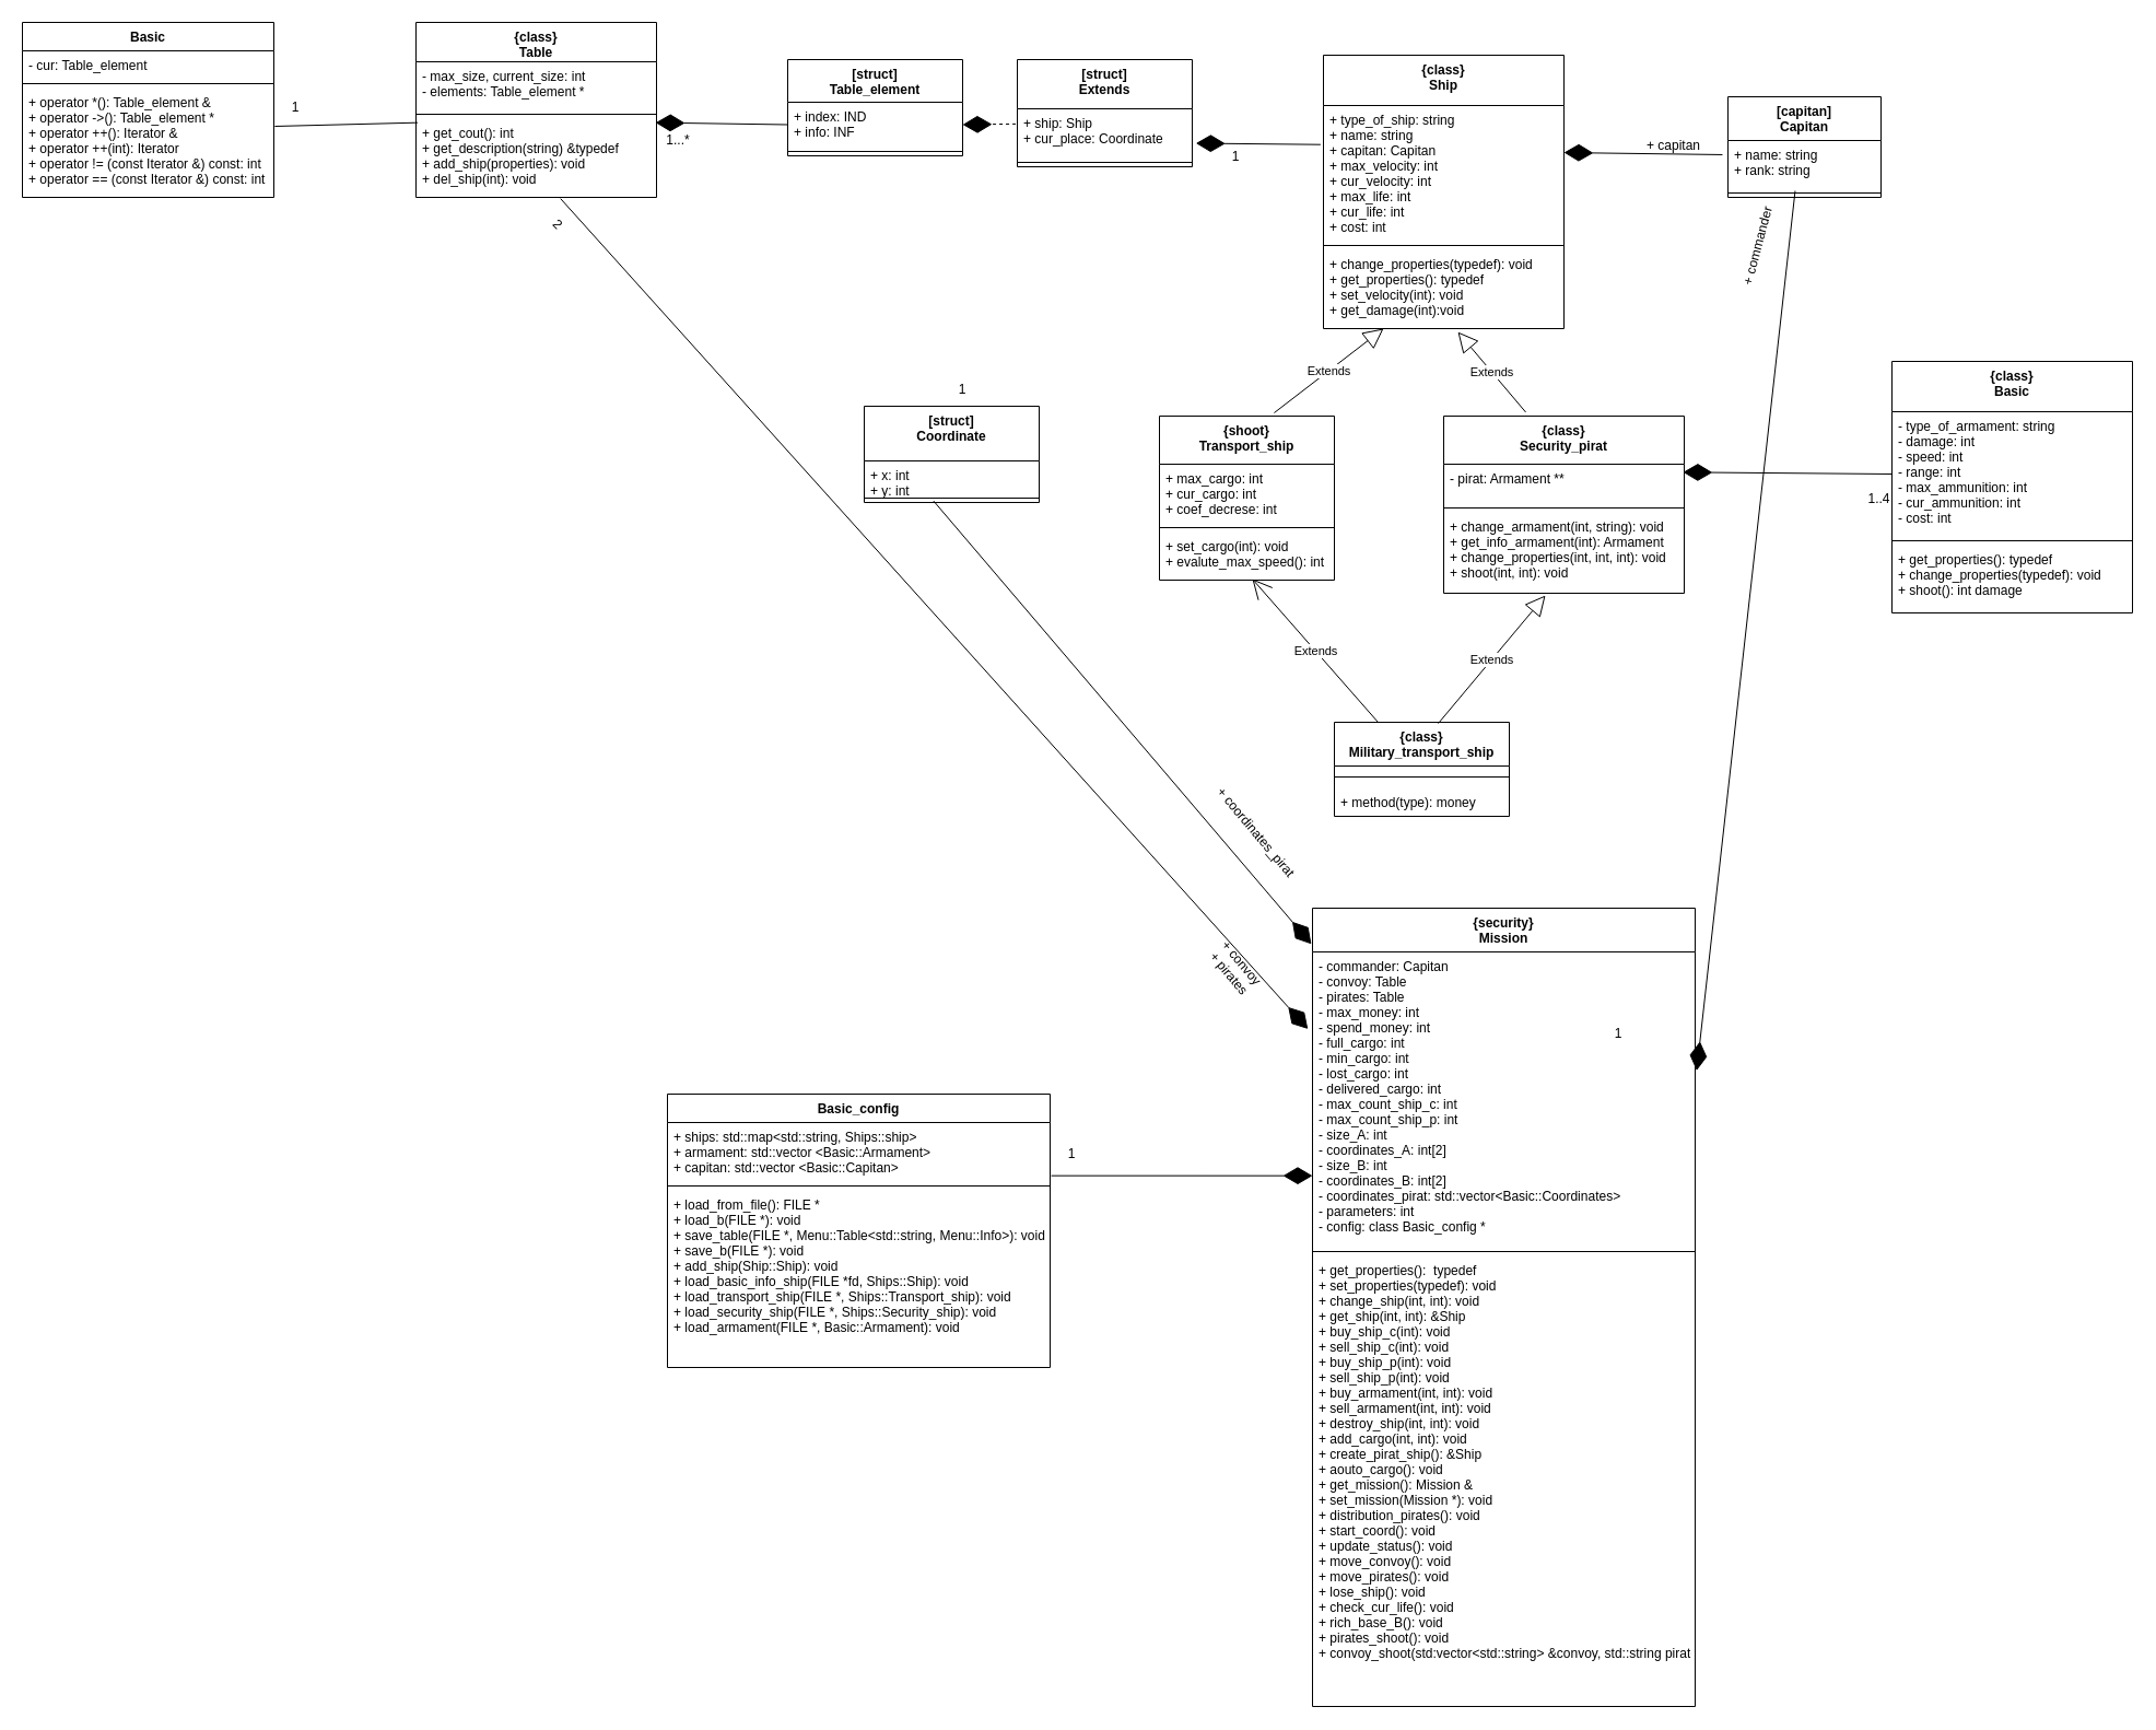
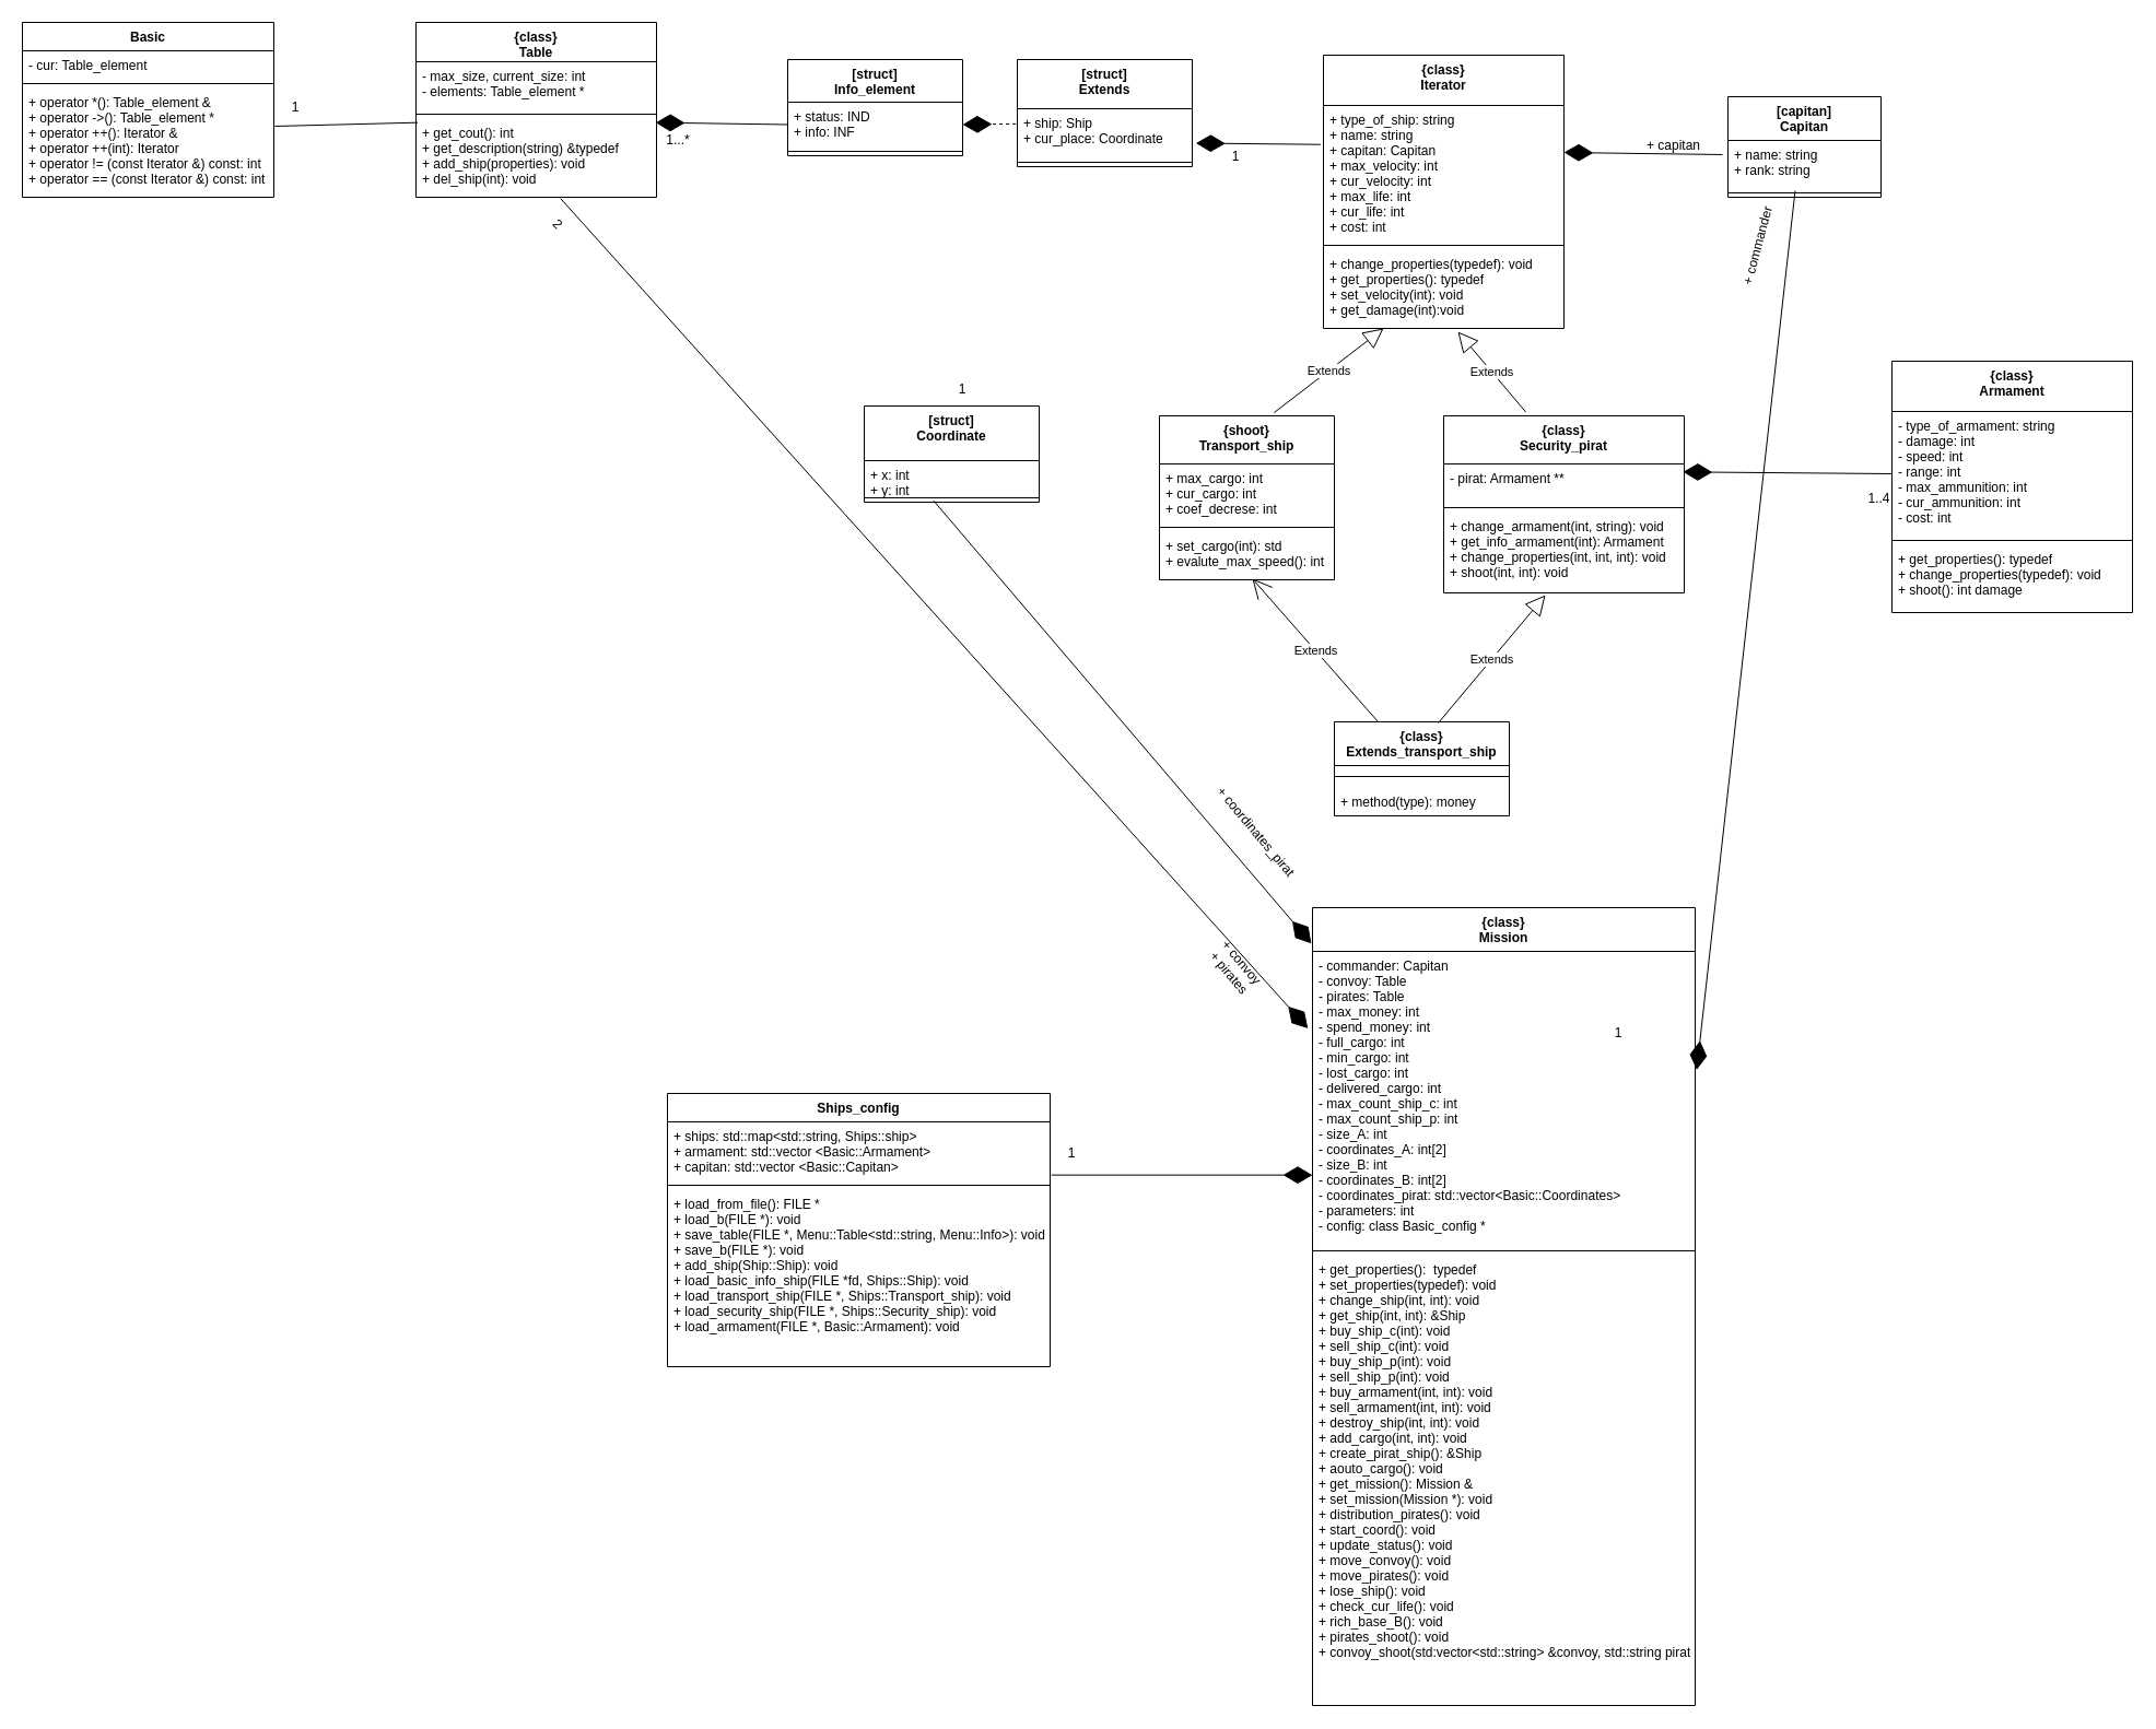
- <mxCell id="2" value="{class}&#10;Ship" style="swimlane;fontStyle=1;align=center;verticalAlign=top;childLayout=stackLayout;horizontal=1;startSize=46;horizontalStack=0;resizeParent=1;resizeParentMax=0;resizeLast=0;collapsible=1;marginBottom=0;strokeWidth=1;" parent="1" vertex="1"><mxGeometry x="1210" y="50" width="220" height="250" as="geometry" /></mxCell>
+ <mxCell id="2" value="{class}&#10;Iterator" style="swimlane;fontStyle=1;align=center;verticalAlign=top;childLayout=stackLayout;horizontal=1;startSize=46;horizontalStack=0;resizeParent=1;resizeParentMax=0;resizeLast=0;collapsible=1;marginBottom=0;strokeWidth=1;" parent="1" vertex="1"><mxGeometry x="1210" y="50" width="220" height="250" as="geometry" /></mxCell>
- <mxCell id="50" value="[struct]&#10;Table_element" style="swimlane;fontStyle=1;align=center;verticalAlign=top;childLayout=stackLayout;horizontal=1;startSize=39;horizontalStack=0;resizeParent=1;resizeParentMax=0;resizeLast=0;collapsible=1;marginBottom=0;" parent="1" vertex="1"><mxGeometry x="720" y="54" width="160" height="88" as="geometry" /></mxCell>
+ <mxCell id="50" value="[struct]&#10;Info_element" style="swimlane;fontStyle=1;align=center;verticalAlign=top;childLayout=stackLayout;horizontal=1;startSize=39;horizontalStack=0;resizeParent=1;resizeParentMax=0;resizeLast=0;collapsible=1;marginBottom=0;" parent="1" vertex="1"><mxGeometry x="720" y="54" width="160" height="88" as="geometry" /></mxCell>
- <mxCell id="51" value="+ index: IND&#10;+ info: INF" style="text;strokeColor=none;fillColor=none;align=left;verticalAlign=top;spacingLeft=4;spacingRight=4;overflow=hidden;rotatable=0;points=[[0,0.5],[1,0.5]];portConstraint=eastwest;" parent="50" vertex="1"><mxGeometry y="39" width="160" height="41" as="geometry" /></mxCell>
+ <mxCell id="51" value="+ status: IND&#10;+ info: INF" style="text;strokeColor=none;fillColor=none;align=left;verticalAlign=top;spacingLeft=4;spacingRight=4;overflow=hidden;rotatable=0;points=[[0,0.5],[1,0.5]];portConstraint=eastwest;" parent="50" vertex="1"><mxGeometry y="39" width="160" height="41" as="geometry" /></mxCell>
- <mxCell id="10" value="{class}&#10;Basic" style="swimlane;fontStyle=1;align=center;verticalAlign=top;childLayout=stackLayout;horizontal=1;startSize=46;horizontalStack=0;resizeParent=1;resizeParentMax=0;resizeLast=0;collapsible=1;marginBottom=0;strokeWidth=1;" parent="1" vertex="1"><mxGeometry x="1730" y="330" width="220" height="230" as="geometry" /></mxCell>
+ <mxCell id="10" value="{class}&#10;Armament" style="swimlane;fontStyle=1;align=center;verticalAlign=top;childLayout=stackLayout;horizontal=1;startSize=46;horizontalStack=0;resizeParent=1;resizeParentMax=0;resizeLast=0;collapsible=1;marginBottom=0;strokeWidth=1;" parent="1" vertex="1"><mxGeometry x="1730" y="330" width="220" height="230" as="geometry" /></mxCell>
- <mxCell id="17" value="+ set_cargo(int): void&#10;+ evalute_max_speed(): int" style="text;strokeColor=none;fillColor=none;align=left;verticalAlign=top;spacingLeft=4;spacingRight=4;overflow=hidden;rotatable=0;points=[[0,0.5],[1,0.5]];portConstraint=eastwest;" parent="14" vertex="1"><mxGeometry y="106" width="160" height="44" as="geometry" /></mxCell>
+ <mxCell id="17" value="+ set_cargo(int): std&#10;+ evalute_max_speed(): int" style="text;strokeColor=none;fillColor=none;align=left;verticalAlign=top;spacingLeft=4;spacingRight=4;overflow=hidden;rotatable=0;points=[[0,0.5],[1,0.5]];portConstraint=eastwest;" parent="14" vertex="1"><mxGeometry y="106" width="160" height="44" as="geometry" /></mxCell>
- <mxCell id="23" value="{class}&#10;Military_transport_ship" style="swimlane;fontStyle=1;align=center;verticalAlign=top;childLayout=stackLayout;horizontal=1;startSize=40;horizontalStack=0;resizeParent=1;resizeParentMax=0;resizeLast=0;collapsible=1;marginBottom=0;strokeWidth=1;" parent="1" vertex="1"><mxGeometry x="1220" y="660" width="160" height="86" as="geometry"><mxRectangle x="1200" y="700" width="160" height="40" as="alternateBounds" /></mxGeometry></mxCell>
+ <mxCell id="23" value="{class}&#10;Extends_transport_ship" style="swimlane;fontStyle=1;align=center;verticalAlign=top;childLayout=stackLayout;horizontal=1;startSize=40;horizontalStack=0;resizeParent=1;resizeParentMax=0;resizeLast=0;collapsible=1;marginBottom=0;strokeWidth=1;" parent="1" vertex="1"><mxGeometry x="1220" y="660" width="160" height="86" as="geometry"><mxRectangle x="1200" y="700" width="160" height="40" as="alternateBounds" /></mxGeometry></mxCell>
- <mxCell id="31" value="{security}&#10;Mission" style="swimlane;fontStyle=1;align=center;verticalAlign=top;childLayout=stackLayout;horizontal=1;startSize=40;horizontalStack=0;resizeParent=1;resizeParentMax=0;resizeLast=0;collapsible=1;marginBottom=0;strokeWidth=1;" parent="1" vertex="1"><mxGeometry x="1200" y="830" width="350" height="730" as="geometry"><mxRectangle x="1210" y="930" width="80" height="40" as="alternateBounds" /></mxGeometry></mxCell>
+ <mxCell id="31" value="{class}&#10;Mission" style="swimlane;fontStyle=1;align=center;verticalAlign=top;childLayout=stackLayout;horizontal=1;startSize=40;horizontalStack=0;resizeParent=1;resizeParentMax=0;resizeLast=0;collapsible=1;marginBottom=0;strokeWidth=1;" parent="1" vertex="1"><mxGeometry x="1200" y="830" width="350" height="730" as="geometry"><mxRectangle x="1210" y="930" width="80" height="40" as="alternateBounds" /></mxGeometry></mxCell>
- <mxCell id="69" value="Basic_config" style="swimlane;fontStyle=1;align=center;verticalAlign=top;childLayout=stackLayout;horizontal=1;startSize=26;horizontalStack=0;resizeParent=1;resizeParentMax=0;resizeLast=0;collapsible=1;marginBottom=0;" parent="1" vertex="1"><mxGeometry x="610" y="1000" width="350" height="250" as="geometry" /></mxCell>
+ <mxCell id="69" value="Ships_config" style="swimlane;fontStyle=1;align=center;verticalAlign=top;childLayout=stackLayout;horizontal=1;startSize=26;horizontalStack=0;resizeParent=1;resizeParentMax=0;resizeLast=0;collapsible=1;marginBottom=0;" parent="1" vertex="1"><mxGeometry x="610" y="1000" width="350" height="250" as="geometry" /></mxCell>
